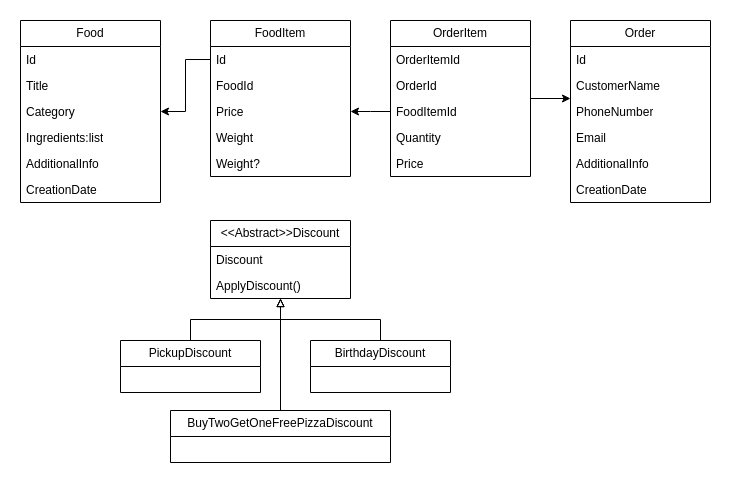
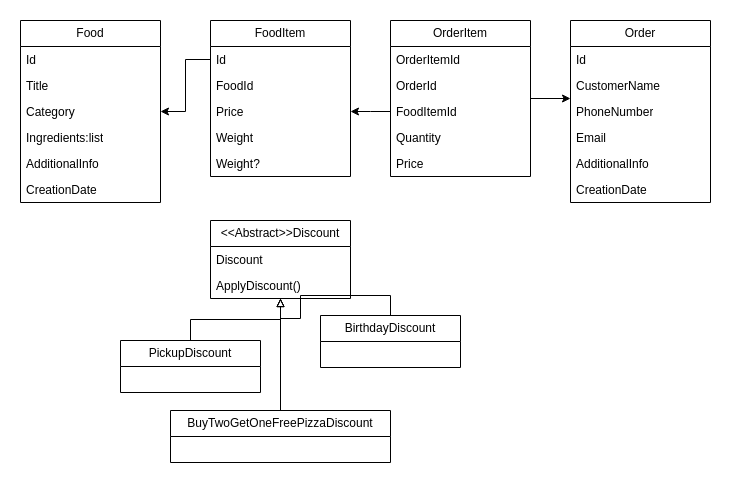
- <mxCell id="22" value="&lt;span class=&quot;hljs-title&quot;&gt;BirthdayDiscount&lt;/span&gt;" style="swimlane;fontStyle=0;childLayout=stackLayout;horizontal=1;startSize=26;fillColor=none;horizontalStack=0;resizeParent=1;resizeParentMax=0;resizeLast=0;collapsible=1;marginBottom=0;whiteSpace=wrap;html=1;" vertex="1" parent="1"><mxGeometry x="310" y="340" width="140" height="52" as="geometry" /></mxCell>
+ <mxCell id="22" value="&lt;span class=&quot;hljs-title&quot;&gt;BirthdayDiscount&lt;/span&gt;" style="swimlane;fontStyle=0;childLayout=stackLayout;horizontal=1;startSize=26;fillColor=none;horizontalStack=0;resizeParent=1;resizeParentMax=0;resizeLast=0;collapsible=1;marginBottom=0;whiteSpace=wrap;html=1;" vertex="1" parent="1"><mxGeometry x="320" y="315" width="140" height="52" as="geometry" /></mxCell>
